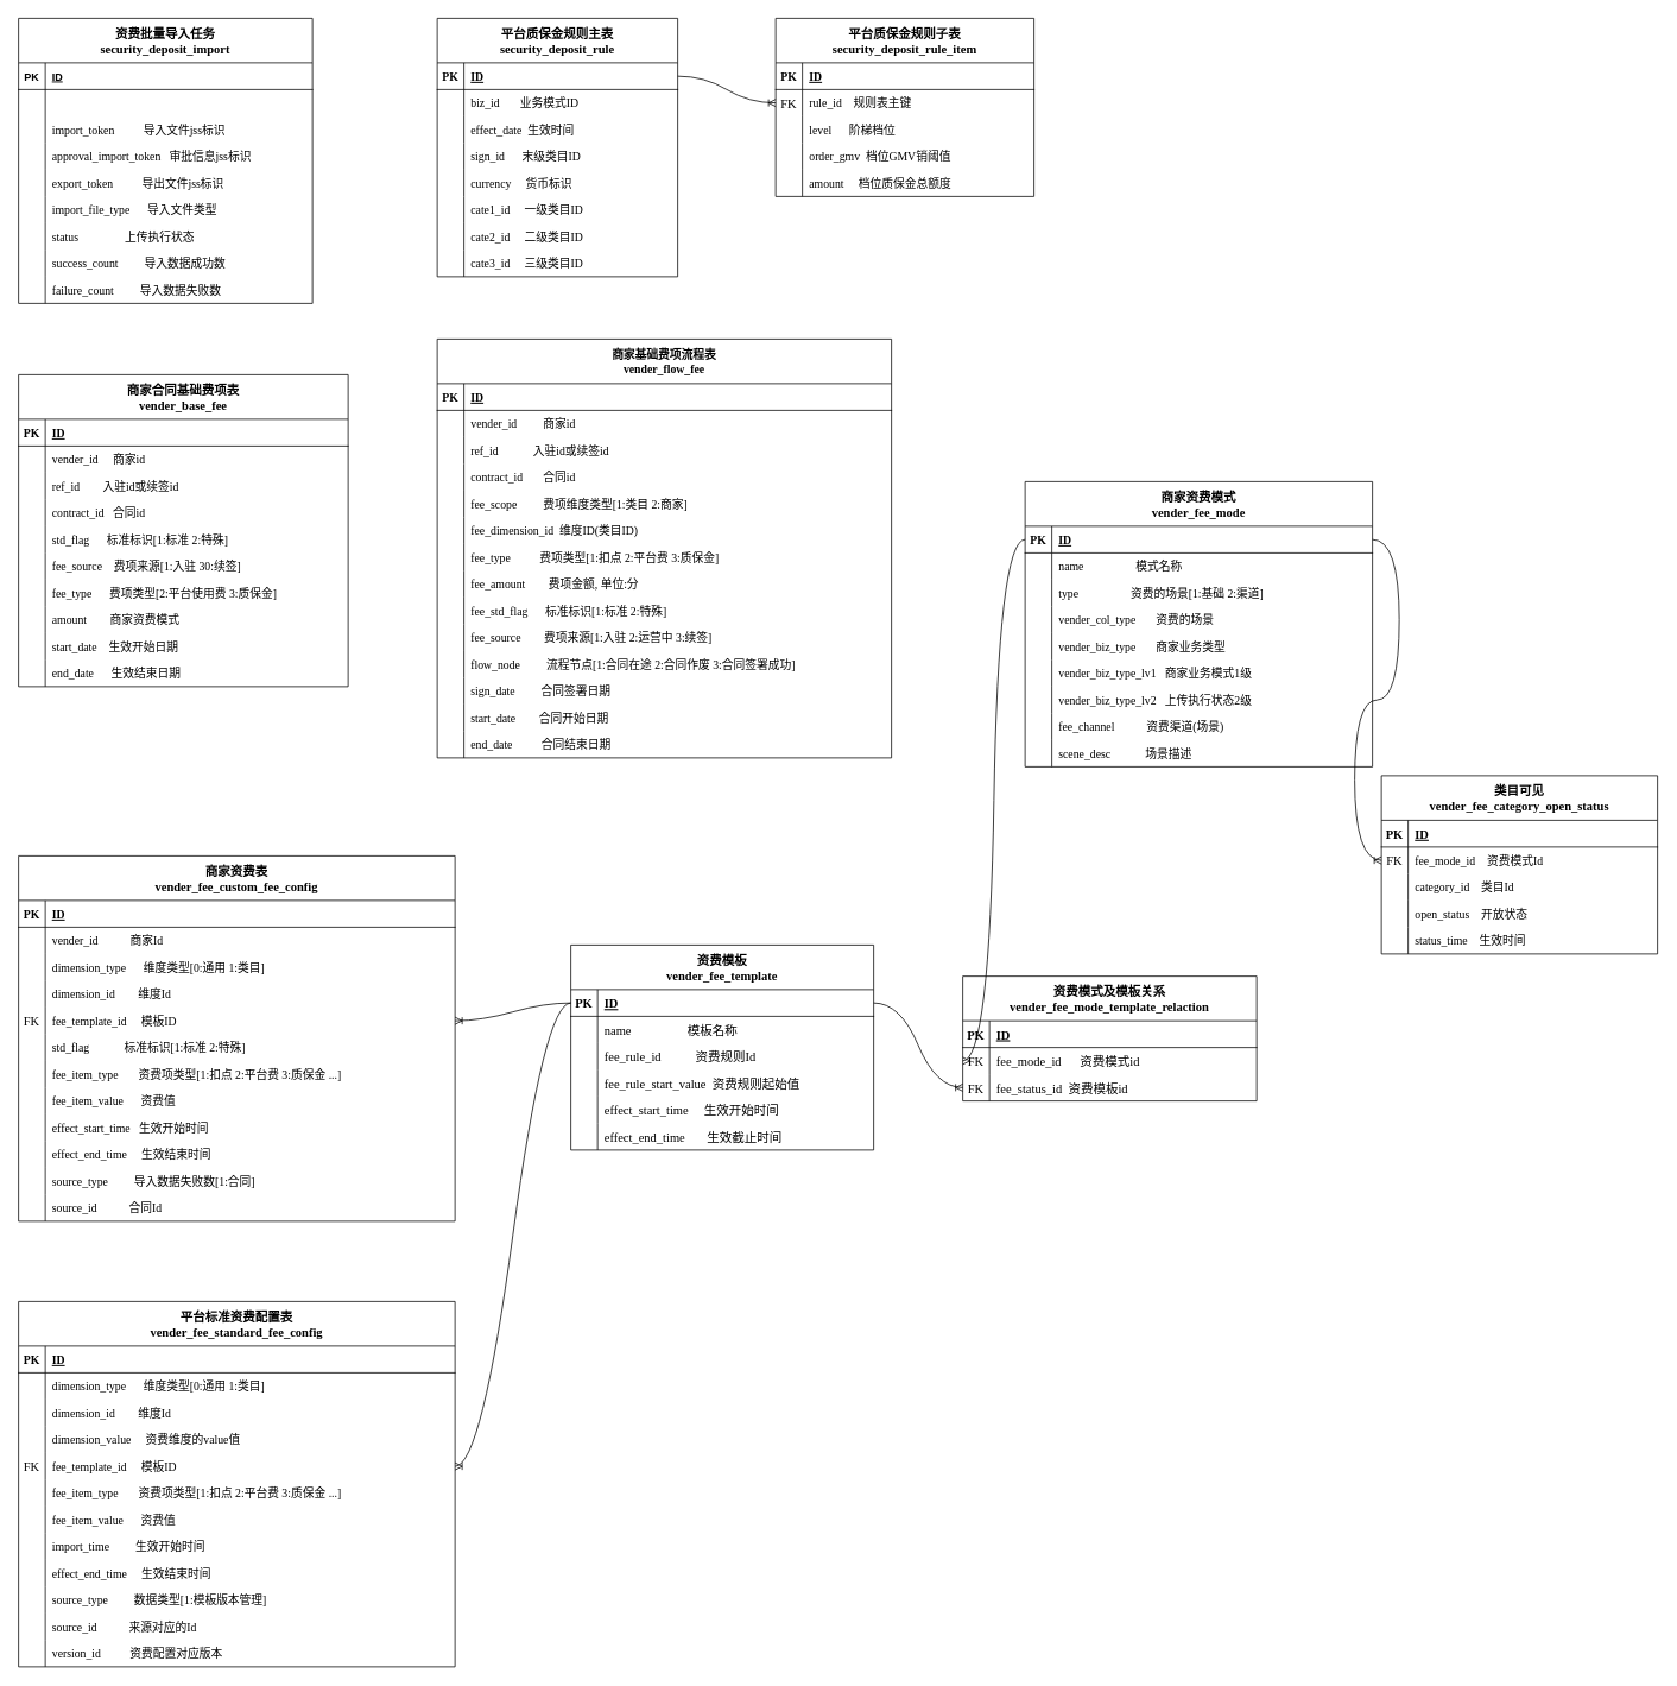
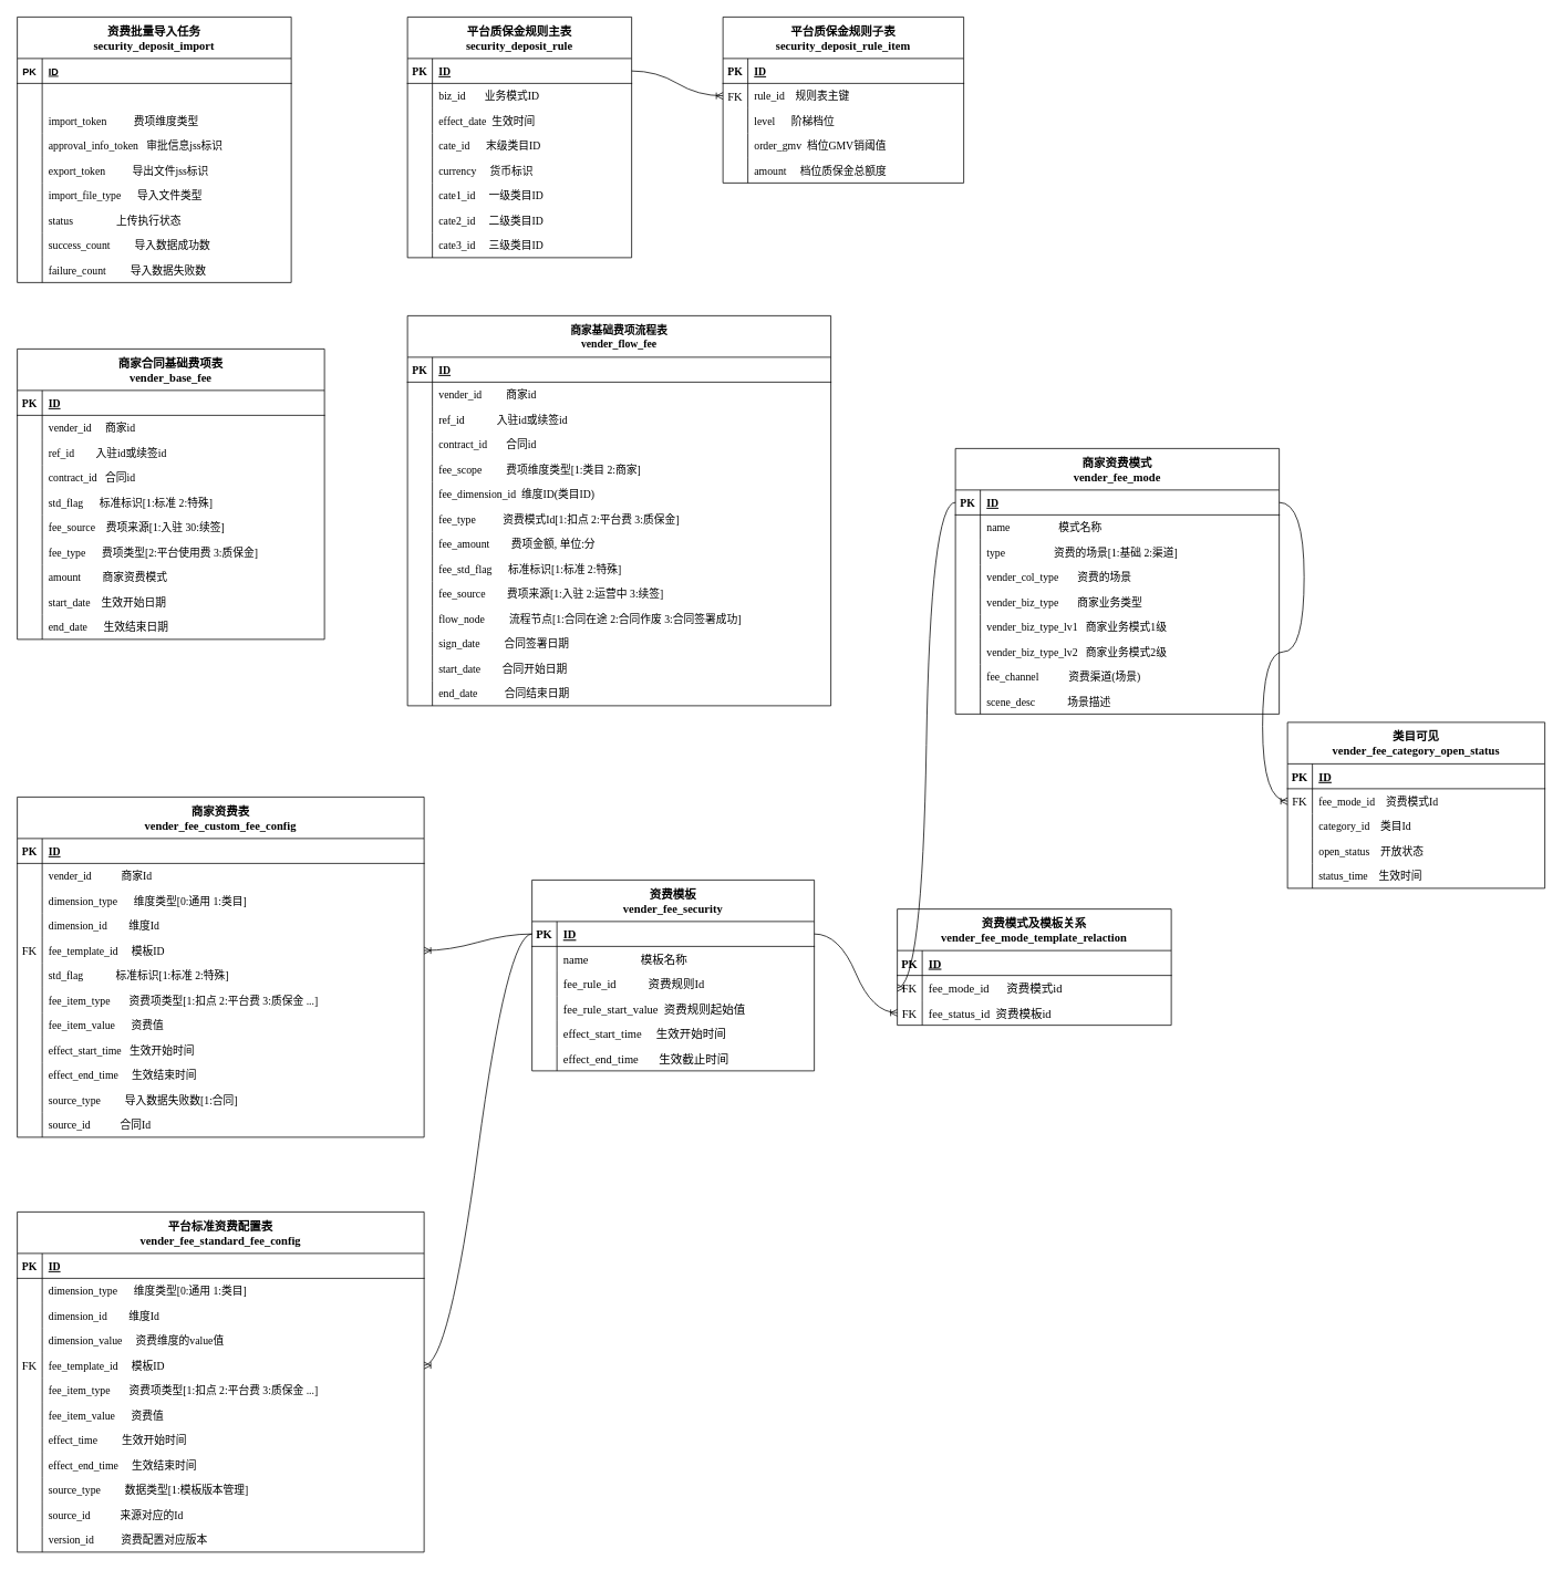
- <mxCell id="10" value="import_token          导入文件jss标识" style="shape=partialRectangle;connectable=0;fillColor=none;top=0;left=0;bottom=0;right=0;align=left;spacingLeft=6;overflow=hidden;fontFamily=Menlo;fontSize=13;fontStyle=0" vertex="1" parent="8"><mxGeometry x="30" width="300" height="30" as="geometry"><mxRectangle width="300" height="30" as="alternateBounds" /></mxGeometry></mxCell>
+ <mxCell id="10" value="import_token          费项维度类型" style="shape=partialRectangle;connectable=0;fillColor=none;top=0;left=0;bottom=0;right=0;align=left;spacingLeft=6;overflow=hidden;fontFamily=Menlo;fontSize=13;fontStyle=0" vertex="1" parent="8"><mxGeometry x="30" width="300" height="30" as="geometry"><mxRectangle width="300" height="30" as="alternateBounds" /></mxGeometry></mxCell>
- <mxCell id="13" value="approval_import_token   审批信息jss标识" style="shape=partialRectangle;connectable=0;fillColor=none;top=0;left=0;bottom=0;right=0;align=left;spacingLeft=6;overflow=hidden;fontFamily=Menlo;fontSize=13;" vertex="1" parent="11"><mxGeometry x="30" width="300" height="30" as="geometry"><mxRectangle width="300" height="30" as="alternateBounds" /></mxGeometry></mxCell>
+ <mxCell id="13" value="approval_info_token   审批信息jss标识" style="shape=partialRectangle;connectable=0;fillColor=none;top=0;left=0;bottom=0;right=0;align=left;spacingLeft=6;overflow=hidden;fontFamily=Menlo;fontSize=13;" vertex="1" parent="11"><mxGeometry x="30" width="300" height="30" as="geometry"><mxRectangle width="300" height="30" as="alternateBounds" /></mxGeometry></mxCell>
- <mxCell id="41" value="sign_id      末级类目ID" style="shape=partialRectangle;connectable=0;fillColor=none;top=0;left=0;bottom=0;right=0;align=left;spacingLeft=6;overflow=hidden;fontFamily=Menlo;fontSize=13;" vertex="1" parent="39"><mxGeometry x="30" width="240" height="30" as="geometry"><mxRectangle width="240" height="30" as="alternateBounds" /></mxGeometry></mxCell>
+ <mxCell id="41" value="cate_id      末级类目ID" style="shape=partialRectangle;connectable=0;fillColor=none;top=0;left=0;bottom=0;right=0;align=left;spacingLeft=6;overflow=hidden;fontFamily=Menlo;fontSize=13;" vertex="1" parent="39"><mxGeometry x="30" width="240" height="30" as="geometry"><mxRectangle width="240" height="30" as="alternateBounds" /></mxGeometry></mxCell>
- <mxCell id="274" value="fee_type          费项类型[1:扣点 2:平台费 3:质保金]" style="shape=partialRectangle;connectable=0;fillColor=none;top=0;left=0;bottom=0;right=0;align=left;spacingLeft=6;overflow=hidden;fontFamily=Menlo;fontSize=13;" vertex="1" parent="272"><mxGeometry x="30" width="480" height="30" as="geometry"><mxRectangle width="480" height="30" as="alternateBounds" /></mxGeometry></mxCell>
+ <mxCell id="274" value="fee_type          资费模式Id[1:扣点 2:平台费 3:质保金]" style="shape=partialRectangle;connectable=0;fillColor=none;top=0;left=0;bottom=0;right=0;align=left;spacingLeft=6;overflow=hidden;fontFamily=Menlo;fontSize=13;" vertex="1" parent="272"><mxGeometry x="30" width="480" height="30" as="geometry"><mxRectangle width="480" height="30" as="alternateBounds" /></mxGeometry></mxCell>
- <mxCell id="176" value="vender_biz_type_lv2   上传执行状态2级" style="shape=partialRectangle;connectable=0;fillColor=none;top=0;left=0;bottom=0;right=0;align=left;spacingLeft=6;overflow=hidden;fontFamily=Menlo;fontSize=13;" vertex="1" parent="174"><mxGeometry x="30" width="360" height="30" as="geometry"><mxRectangle width="360" height="30" as="alternateBounds" /></mxGeometry></mxCell>
+ <mxCell id="176" value="vender_biz_type_lv2   商家业务模式2级" style="shape=partialRectangle;connectable=0;fillColor=none;top=0;left=0;bottom=0;right=0;align=left;spacingLeft=6;overflow=hidden;fontFamily=Menlo;fontSize=13;" vertex="1" parent="174"><mxGeometry x="30" width="360" height="30" as="geometry"><mxRectangle width="360" height="30" as="alternateBounds" /></mxGeometry></mxCell>
- <mxCell id="184" value="资费模板&#10;vender_fee_template" style="shape=table;startSize=50;container=1;collapsible=1;childLayout=tableLayout;fixedRows=1;rowLines=0;fontStyle=1;align=center;resizeLast=1;fontFamily=Menlo;fontSize=14;" vertex="1" parent="1"><mxGeometry x="640" y="1060" width="340" height="230" as="geometry" /></mxCell>
+ <mxCell id="184" value="资费模板&#10;vender_fee_security" style="shape=table;startSize=50;container=1;collapsible=1;childLayout=tableLayout;fixedRows=1;rowLines=0;fontStyle=1;align=center;resizeLast=1;fontFamily=Menlo;fontSize=14;" vertex="1" parent="1"><mxGeometry x="640" y="1060" width="340" height="230" as="geometry" /></mxCell>
- <mxCell id="240" value="import_time         生效开始时间" style="shape=partialRectangle;connectable=0;fillColor=none;top=0;left=0;bottom=0;right=0;align=left;spacingLeft=6;overflow=hidden;fontFamily=Menlo;fontSize=13;" vertex="1" parent="238"><mxGeometry x="30" width="460" height="30" as="geometry"><mxRectangle width="460" height="30" as="alternateBounds" /></mxGeometry></mxCell>
+ <mxCell id="240" value="effect_time         生效开始时间" style="shape=partialRectangle;connectable=0;fillColor=none;top=0;left=0;bottom=0;right=0;align=left;spacingLeft=6;overflow=hidden;fontFamily=Menlo;fontSize=13;" vertex="1" parent="238"><mxGeometry x="30" width="460" height="30" as="geometry"><mxRectangle width="460" height="30" as="alternateBounds" /></mxGeometry></mxCell>
